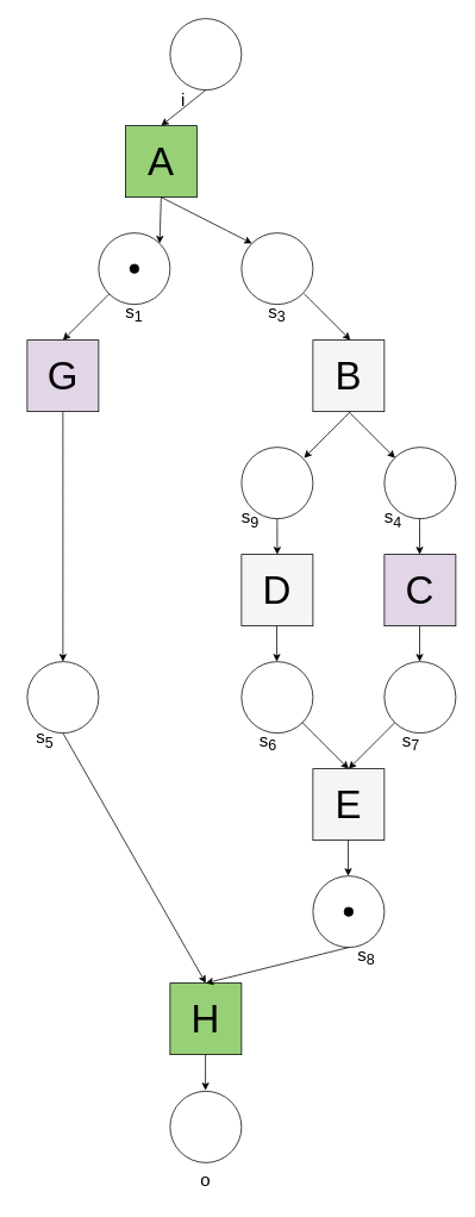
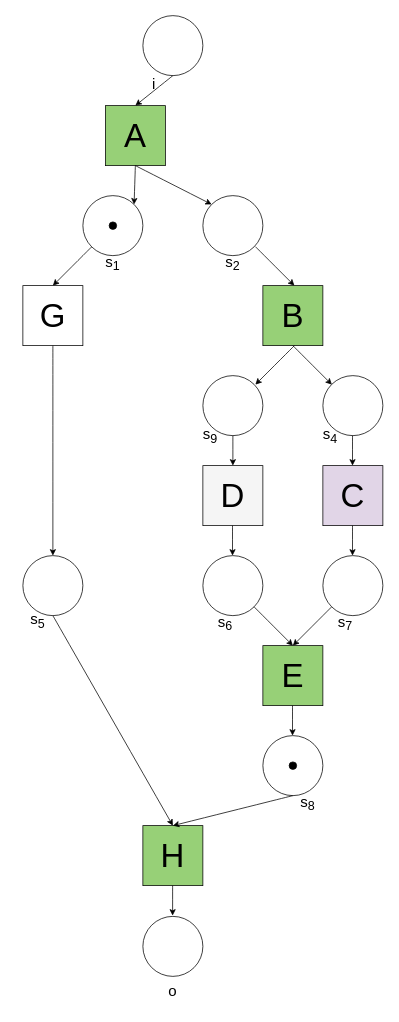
- <mxCell id="39" value="s&lt;sub&gt;3&lt;/sub&gt;" style="text;html=1;strokeColor=none;fillColor=none;align=center;verticalAlign=middle;whiteSpace=wrap;rounded=0;fontSize=20;" vertex="1" parent="1"><mxGeometry x="280" y="330" width="60" height="40" as="geometry" /></mxCell>
+ <mxCell id="39" value="s&lt;sub&gt;2&lt;/sub&gt;" style="text;html=1;strokeColor=none;fillColor=none;align=center;verticalAlign=middle;whiteSpace=wrap;rounded=0;fontSize=20;" vertex="1" parent="1"><mxGeometry x="280" y="330" width="60" height="40" as="geometry" /></mxCell>
- <mxCell id="7" value="G" style="rounded=0;whiteSpace=wrap;html=1;fontSize=44;fillColor=#e1d5e7;" vertex="1" parent="1"><mxGeometry x="30" y="380" width="80" height="80" as="geometry" /></mxCell>
+ <mxCell id="7" value="G" style="rounded=0;whiteSpace=wrap;html=1;fontSize=44;" vertex="1" parent="1"><mxGeometry x="30" y="380" width="80" height="80" as="geometry" /></mxCell>
- <mxCell id="6" value="B" style="rounded=0;whiteSpace=wrap;html=1;fontSize=44;fillColor=#f5f5f5;" vertex="1" parent="1"><mxGeometry x="350" y="380" width="80" height="80" as="geometry" /></mxCell>
+ <mxCell id="6" value="B" style="rounded=0;whiteSpace=wrap;html=1;fontSize=44;fillColor=#97D077;" vertex="1" parent="1"><mxGeometry x="350" y="380" width="80" height="80" as="geometry" /></mxCell>
- <mxCell id="15" value="E" style="rounded=0;whiteSpace=wrap;html=1;fontSize=44;fillColor=#f5f5f5;" vertex="1" parent="1"><mxGeometry x="350" y="860" width="80" height="80" as="geometry" /></mxCell>
+ <mxCell id="15" value="E" style="rounded=0;whiteSpace=wrap;html=1;fontSize=44;fillColor=#97D077;" vertex="1" parent="1"><mxGeometry x="350" y="860" width="80" height="80" as="geometry" /></mxCell>
